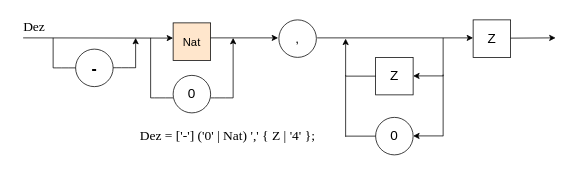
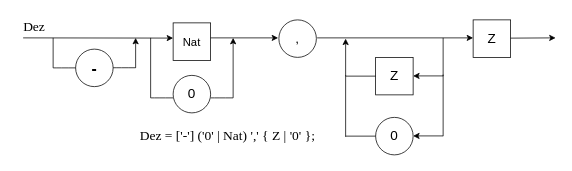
- <mxCell id="4" value="&lt;font style=&quot;font-size: 15px;&quot;&gt;Nat&lt;/font&gt;" style="rounded=0;whiteSpace=wrap;html=1;fillColor=#ffe6cc;" parent="1" vertex="1"><mxGeometry x="230" y="30" width="50" height="50" as="geometry" /></mxCell>
+ <mxCell id="4" value="&lt;font style=&quot;font-size: 15px;&quot;&gt;Nat&lt;/font&gt;" style="rounded=0;whiteSpace=wrap;html=1;" parent="1" vertex="1"><mxGeometry x="230" y="30" width="50" height="50" as="geometry" /></mxCell>
- <mxCell id="2" value="&lt;font style=&quot;font-size: 18px;&quot; face=&quot;Times New Roman&quot;&gt;Dez = ['-'] ('0' | Nat) ',' { Z | '4' };&amp;nbsp;&lt;/font&gt;" style="text;html=1;strokeColor=none;fillColor=none;align=center;verticalAlign=middle;whiteSpace=wrap;rounded=0;" parent="1" vertex="1"><mxGeometry x="170" y="161" width="270" height="40" as="geometry" /></mxCell>
+ <mxCell id="2" value="&lt;font style=&quot;font-size: 18px;&quot; face=&quot;Times New Roman&quot;&gt;Dez = ['-'] ('0' | Nat) ',' { Z | '0' };&amp;nbsp;&lt;/font&gt;" style="text;html=1;strokeColor=none;fillColor=none;align=center;verticalAlign=middle;whiteSpace=wrap;rounded=0;" parent="1" vertex="1"><mxGeometry x="170" y="161" width="270" height="40" as="geometry" /></mxCell>
